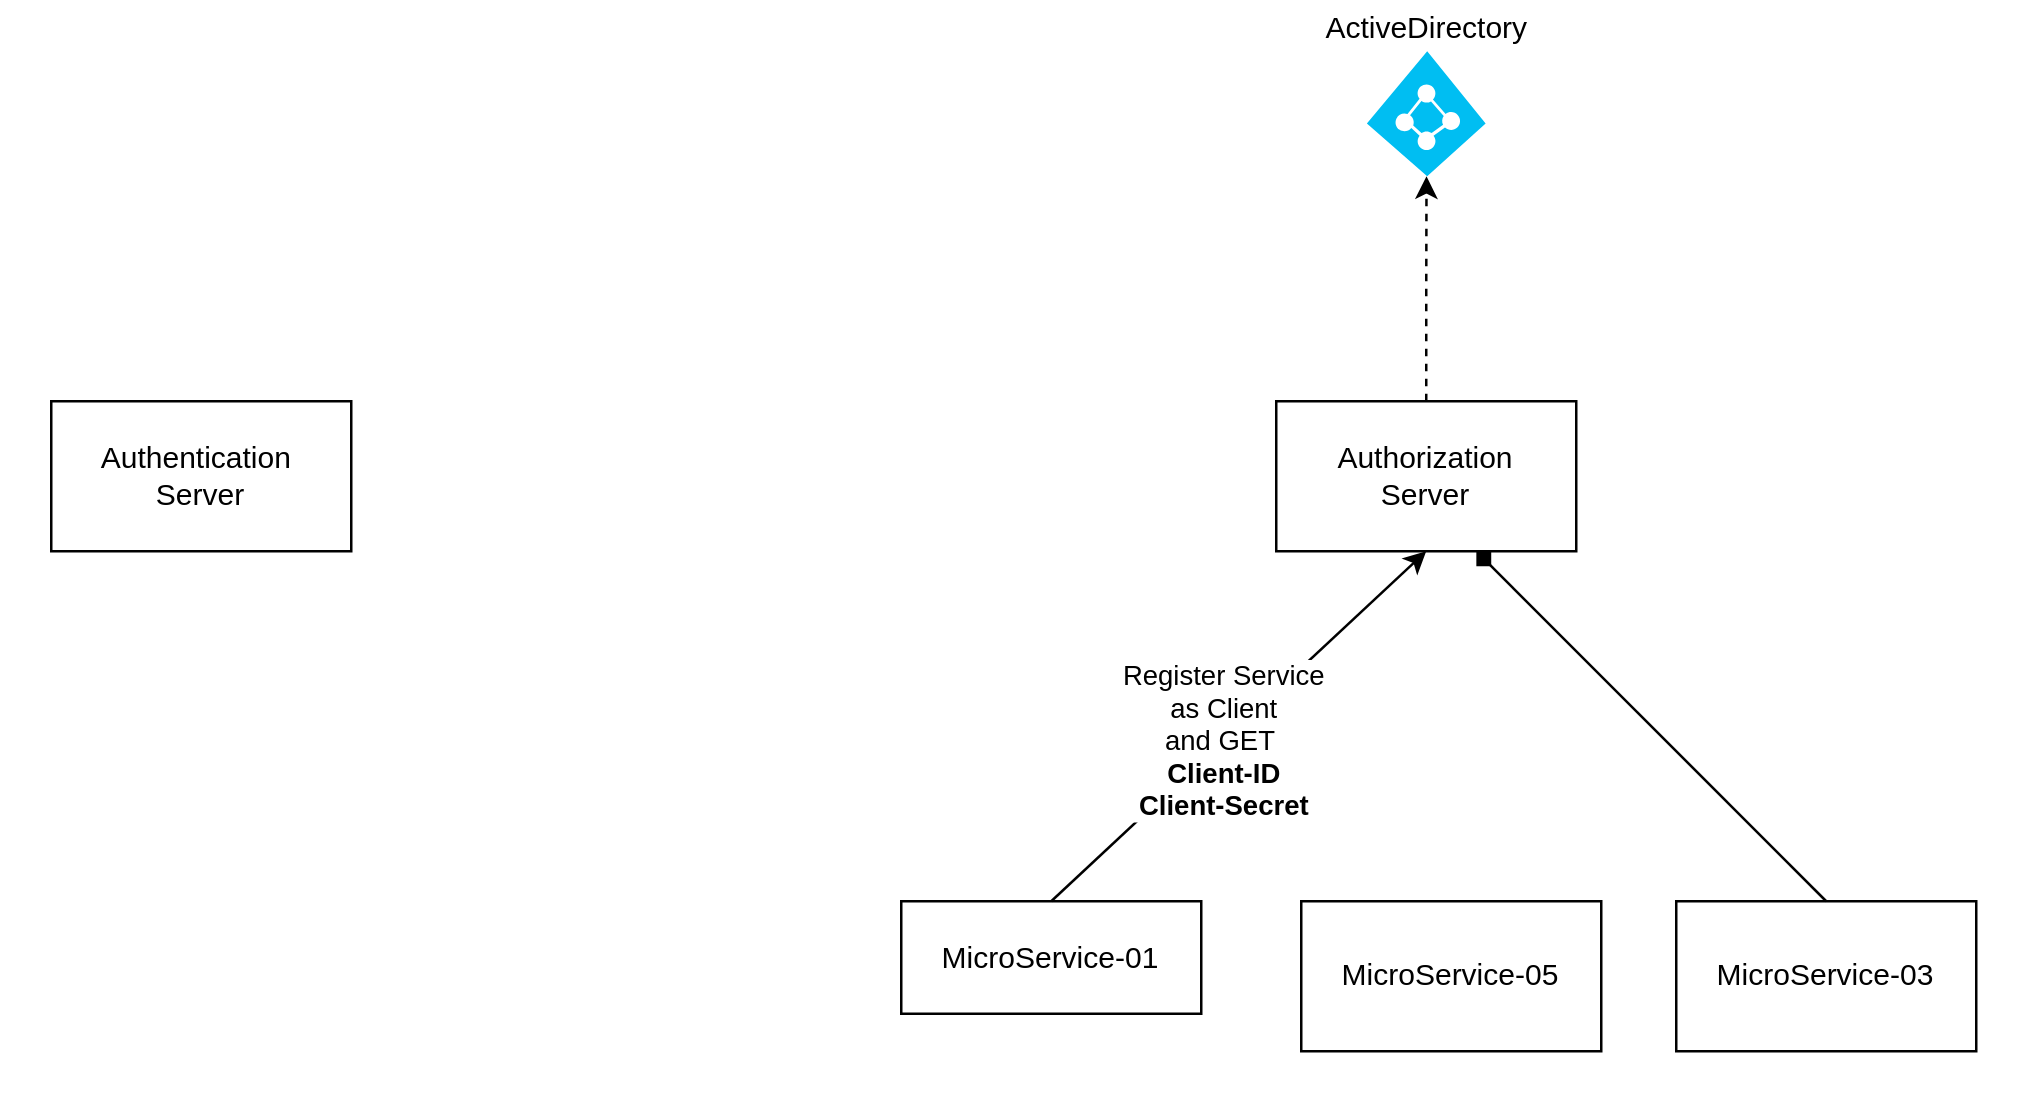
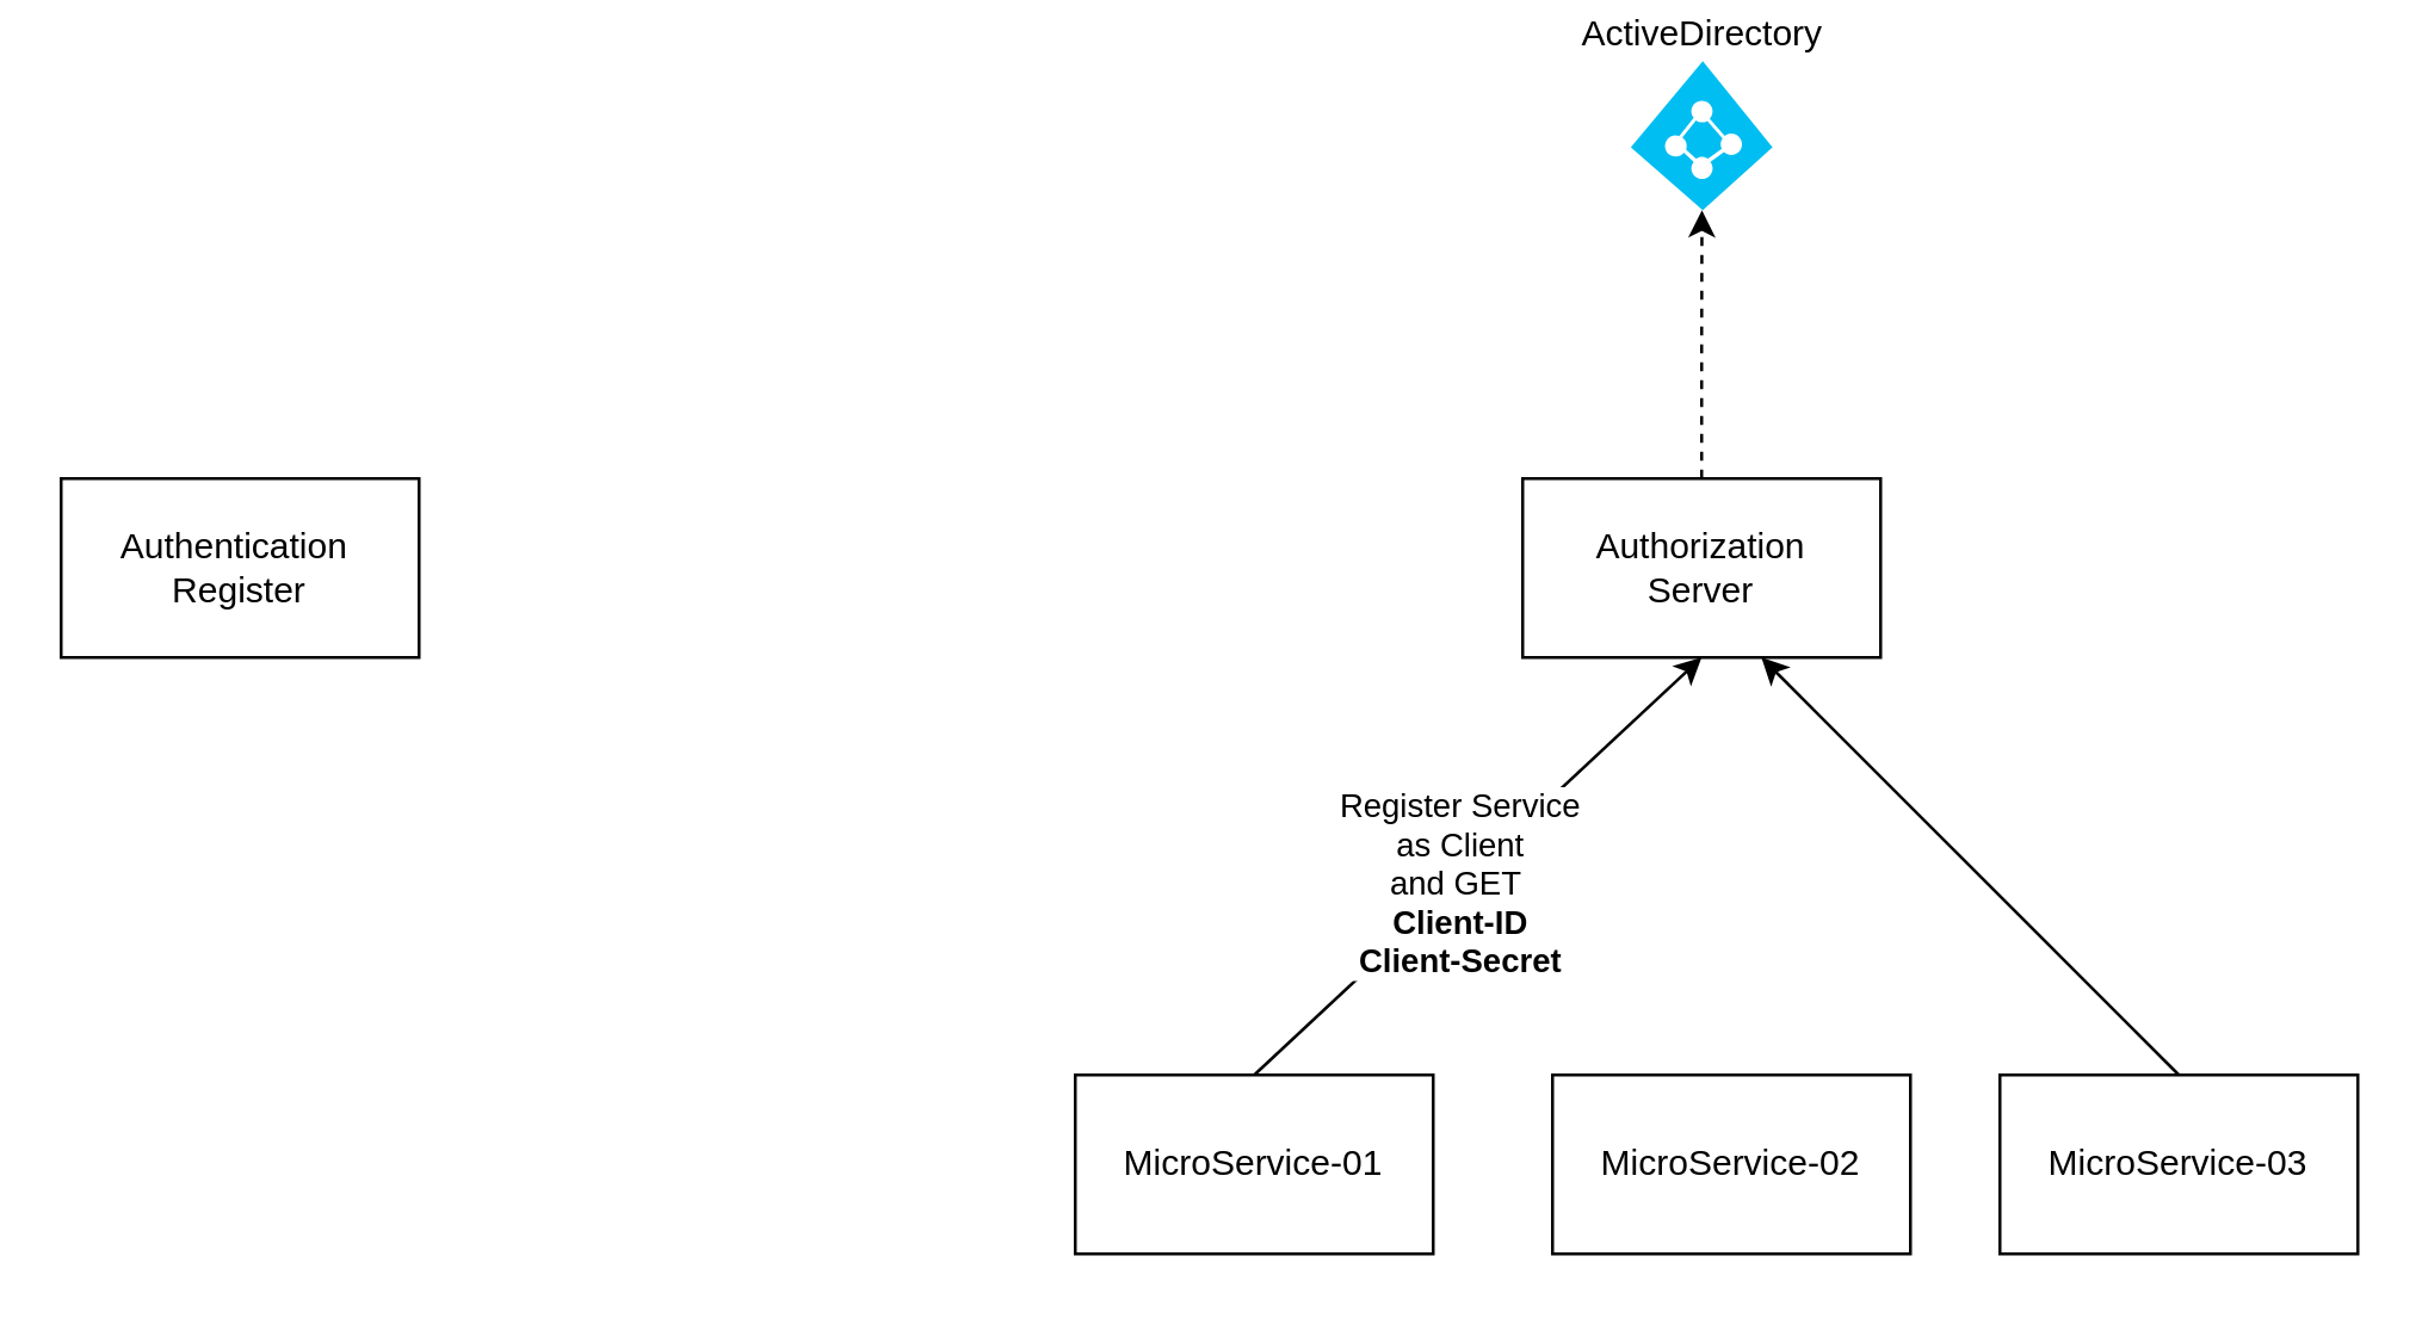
- <mxCell id="4" value="Authentication&amp;nbsp;&lt;div&gt;Server&lt;/div&gt;" style="rounded=0;whiteSpace=wrap;html=1;" vertex="1" parent="1"><mxGeometry x="20" y="160" width="120" height="60" as="geometry" /></mxCell>
+ <mxCell id="4" value="Authentication&amp;nbsp;&lt;div&gt;Register&lt;/div&gt;" style="rounded=0;whiteSpace=wrap;html=1;" vertex="1" parent="1"><mxGeometry x="20" y="160" width="120" height="60" as="geometry" /></mxCell>
- <mxCell id="10" value="" style="endArrow=diamond;html=1;rounded=0;exitX=0.5;exitY=0;exitDx=0;exitDy=0;entryX=0.667;entryY=1;entryDx=0;entryDy=0;entryPerimeter=0;" edge="1" parent="1" source="7" target="3"><mxGeometry width="50" height="50" relative="1" as="geometry"><mxPoint x="593" y="436" as="sourcePoint" /><mxPoint x="590" y="300" as="targetPoint" /></mxGeometry></mxCell>
+ <mxCell id="10" value="" style="endArrow=classic;html=1;rounded=0;exitX=0.5;exitY=0;exitDx=0;exitDy=0;entryX=0.667;entryY=1;entryDx=0;entryDy=0;entryPerimeter=0;" edge="1" parent="1" source="7" target="3"><mxGeometry width="50" height="50" relative="1" as="geometry"><mxPoint x="593" y="436" as="sourcePoint" /><mxPoint x="590" y="300" as="targetPoint" /></mxGeometry></mxCell>
- <mxCell id="5" value="MicroService-01" style="rounded=0;whiteSpace=wrap;html=1;" vertex="1" parent="1"><mxGeometry x="360" y="360" width="120" height="45" as="geometry" /></mxCell>
+ <mxCell id="5" value="MicroService-01" style="rounded=0;whiteSpace=wrap;html=1;" vertex="1" parent="1"><mxGeometry x="360" y="360" width="120" height="60" as="geometry" /></mxCell>
- <mxCell id="6" value="MicroService-05" style="rounded=0;whiteSpace=wrap;html=1;" vertex="1" parent="1"><mxGeometry x="520" y="360" width="120" height="60" as="geometry" /></mxCell>
+ <mxCell id="6" value="MicroService-02" style="rounded=0;whiteSpace=wrap;html=1;" vertex="1" parent="1"><mxGeometry x="520" y="360" width="120" height="60" as="geometry" /></mxCell>
